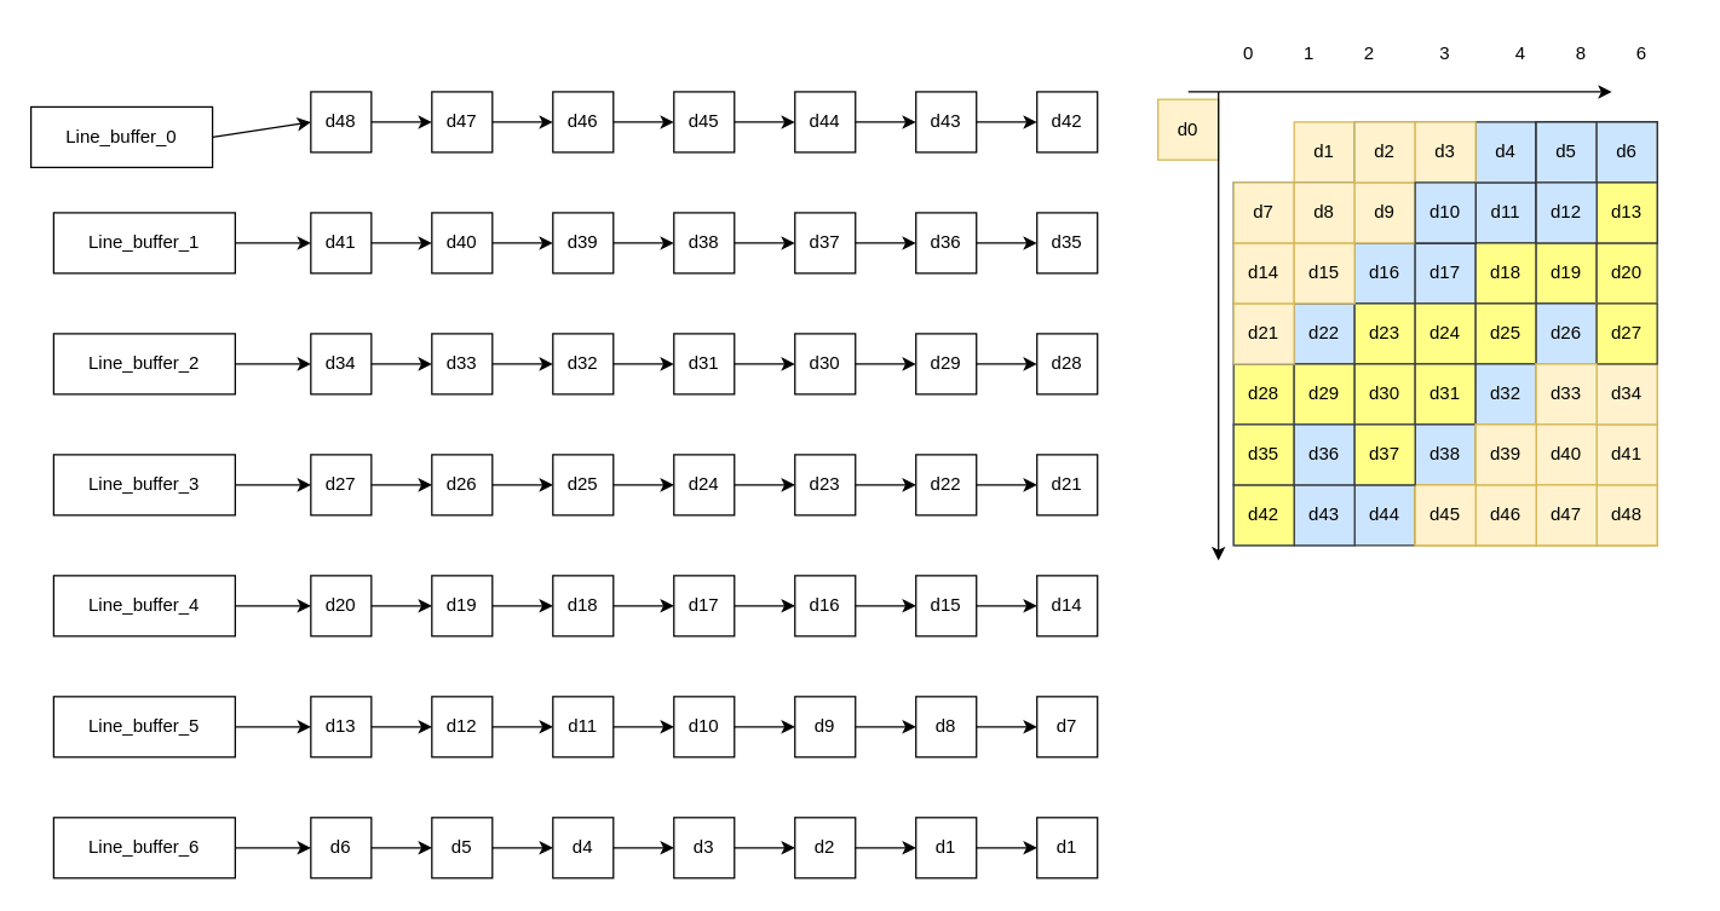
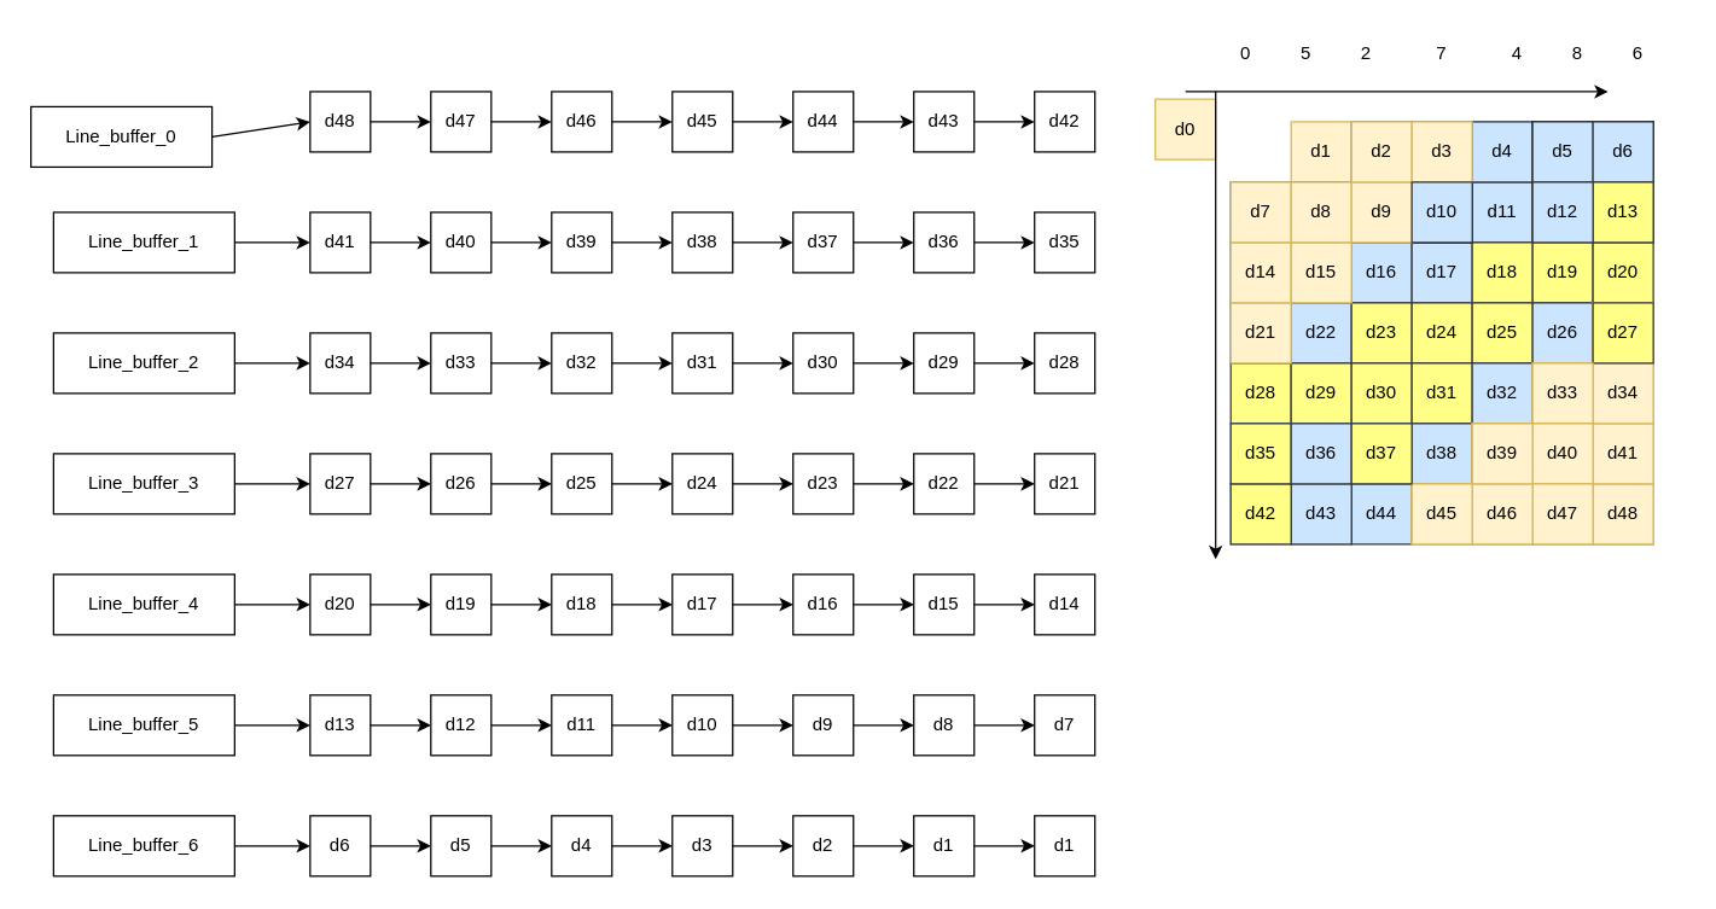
- <mxCell id="211" value="1" style="text;html=1;align=center;verticalAlign=middle;whiteSpace=wrap;rounded=0;" vertex="1" parent="1"><mxGeometry x="835" y="20" width="60" height="30" as="geometry" /></mxCell>
+ <mxCell id="211" value="5" style="text;html=1;align=center;verticalAlign=middle;whiteSpace=wrap;rounded=0;" vertex="1" parent="1"><mxGeometry x="835" y="20" width="60" height="30" as="geometry" /></mxCell>
- <mxCell id="213" value="3" style="text;html=1;align=center;verticalAlign=middle;whiteSpace=wrap;rounded=0;" vertex="1" parent="1"><mxGeometry x="925" y="20" width="60" height="30" as="geometry" /></mxCell>
+ <mxCell id="213" value="7" style="text;html=1;align=center;verticalAlign=middle;whiteSpace=wrap;rounded=0;" vertex="1" parent="1"><mxGeometry x="925" y="20" width="60" height="30" as="geometry" /></mxCell>
